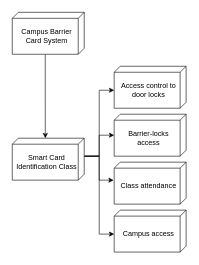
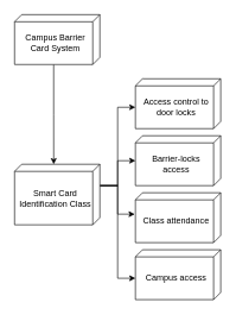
- <mxCell id="8" value="Smart Card Identification Class" style="verticalAlign=middle;align=center;shape=cube;size=10;direction=south;fontStyle=0;html=1;boundedLbl=1;spacingLeft=5;whiteSpace=wrap;" parent="1" vertex="1"><mxGeometry x="20" y="230" width="120" height="70" as="geometry" /></mxCell>
+ <mxCell id="8" value="Smart Card Identification Class" style="verticalAlign=middle;align=center;shape=cube;size=10;direction=south;fontStyle=0;html=1;boundedLbl=1;spacingLeft=5;whiteSpace=wrap;" parent="1" vertex="1"><mxGeometry x="20" y="230" width="120" height="85" as="geometry" /></mxCell>
